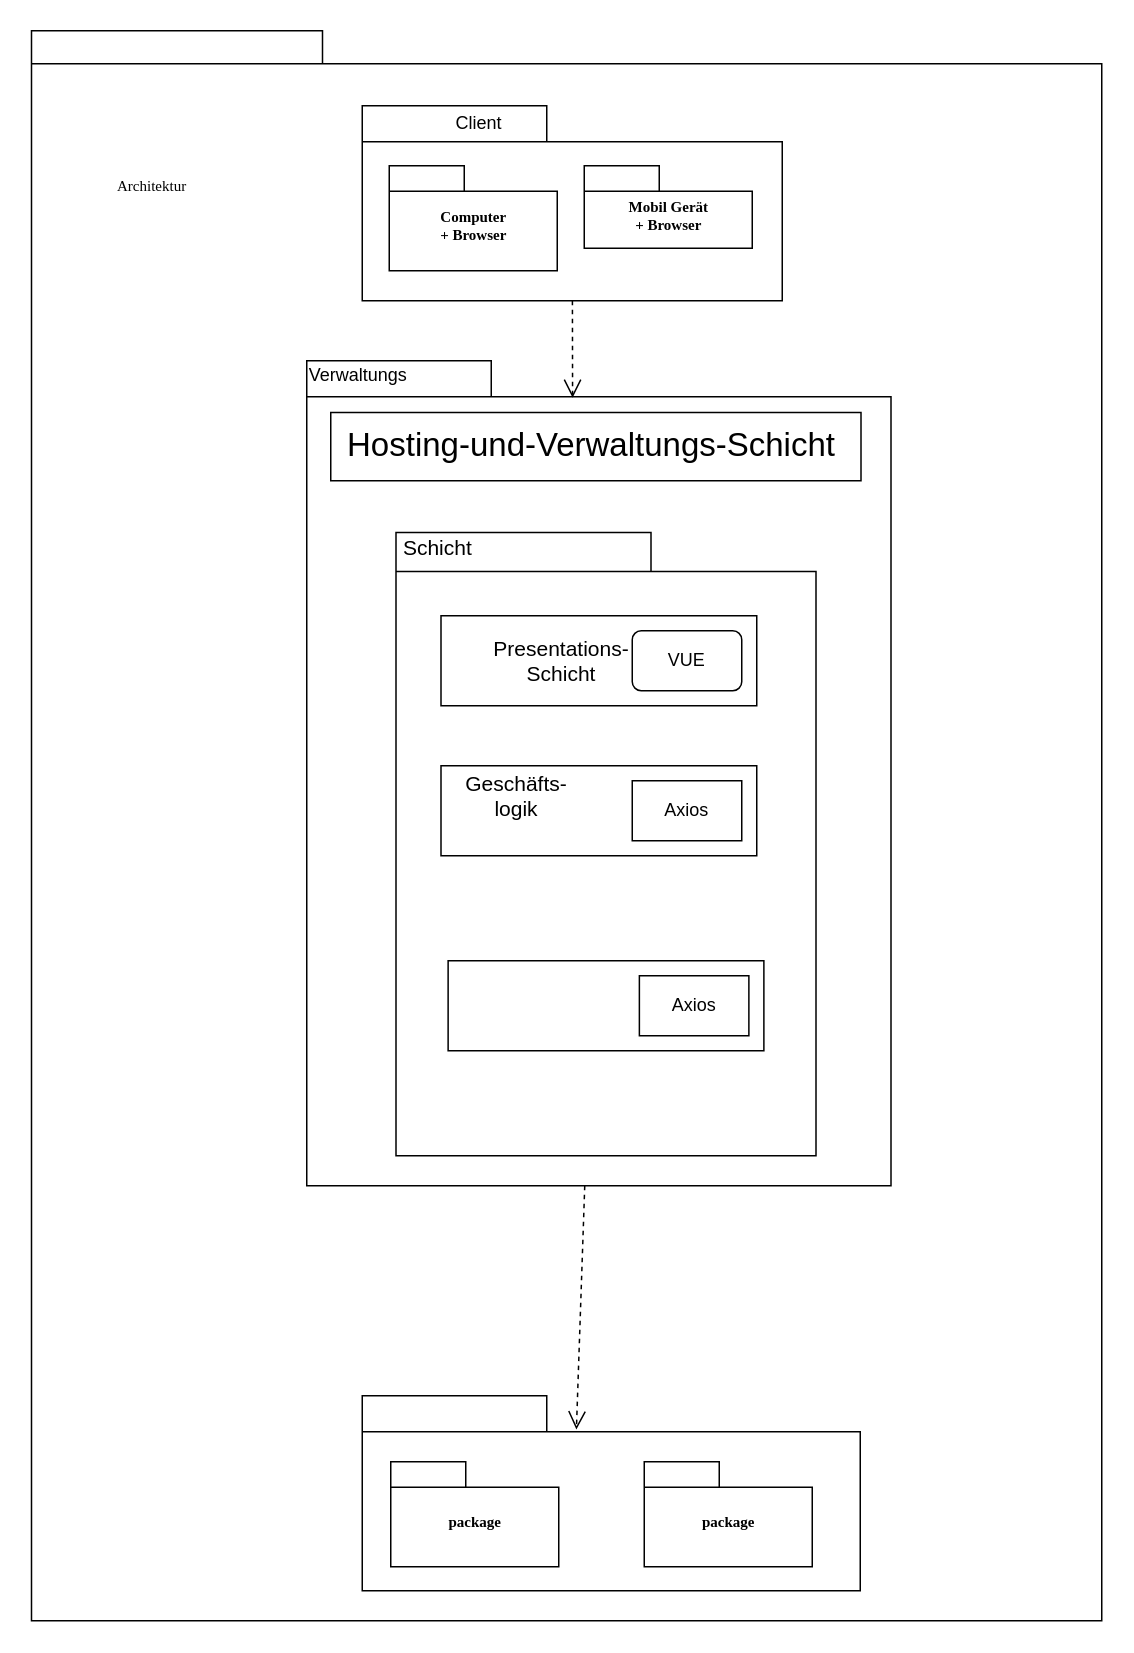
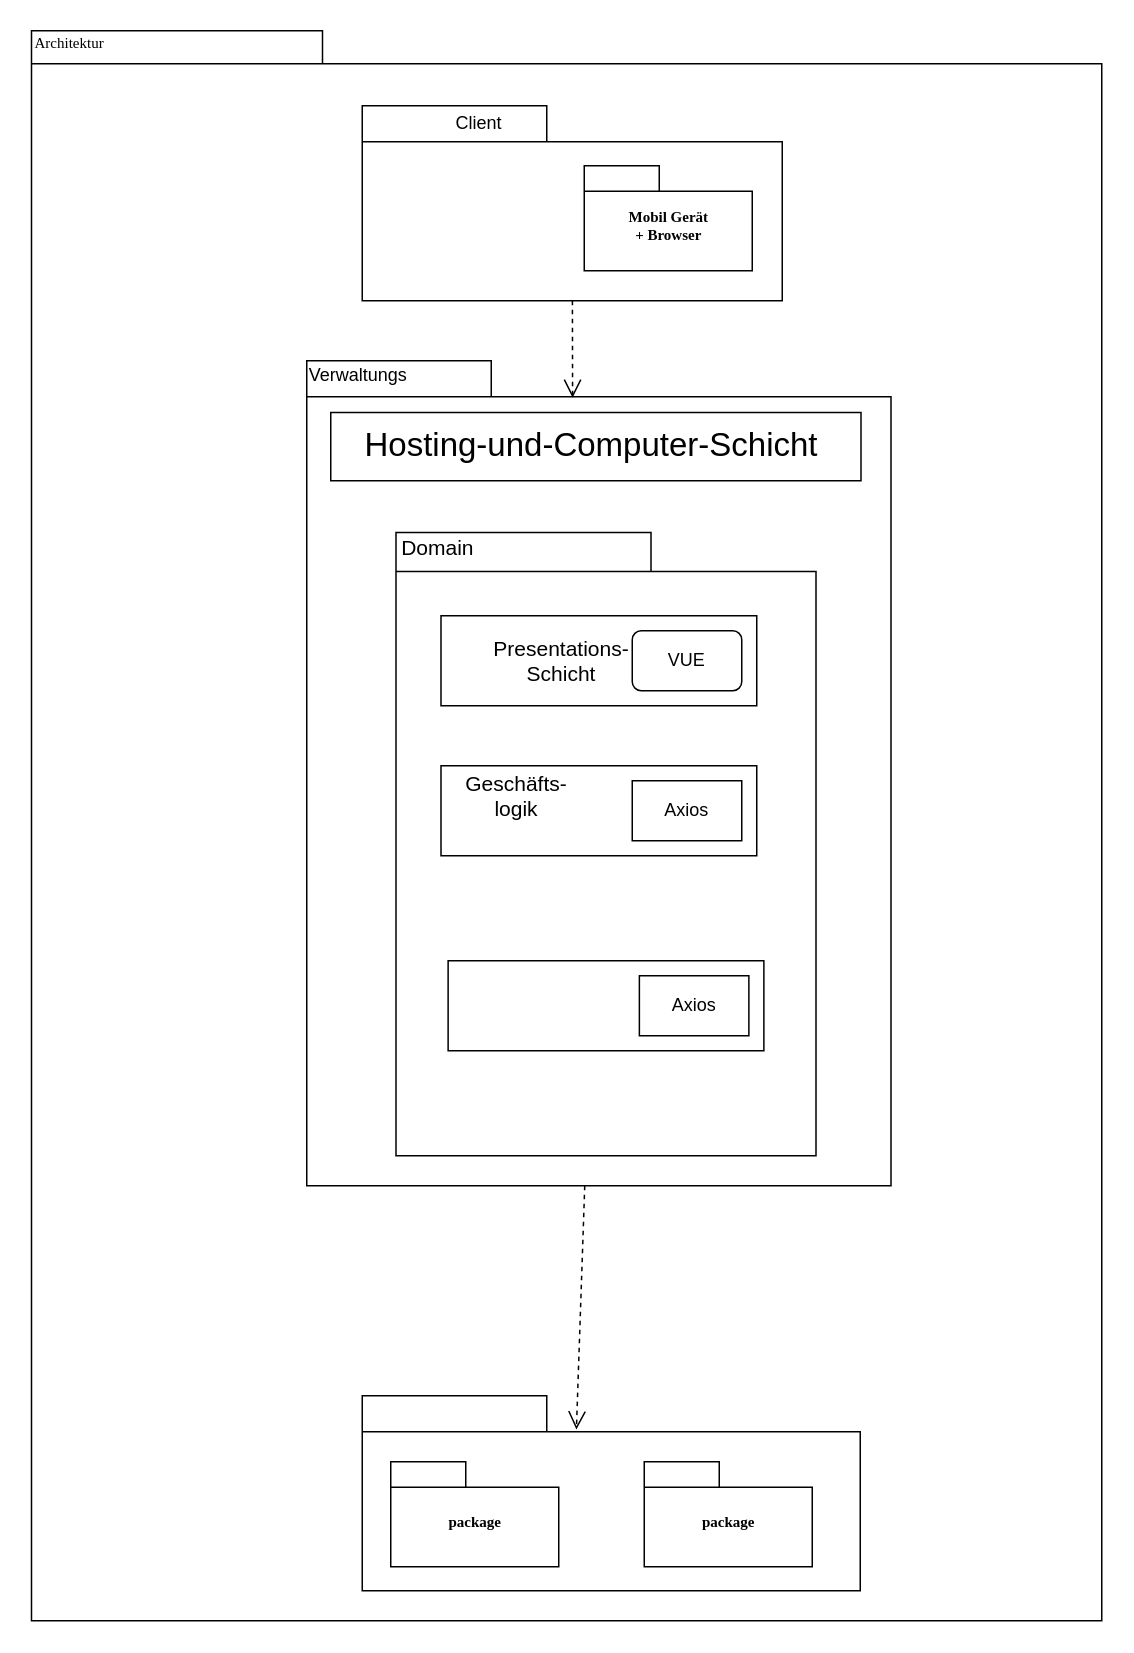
- <mxCell id="14" value="Architektur" style="text;html=1;align=left;verticalAlign=top;spacingTop=-4;fontSize=10;fontFamily=Verdana" parent="1" vertex="1"><mxGeometry x="75.5" y="115" width="130" height="20" as="geometry" /></mxCell>
+ <mxCell id="14" value="Architektur" style="text;html=1;align=left;verticalAlign=top;spacingTop=-4;fontSize=10;fontFamily=Verdana" parent="1" vertex="1"><mxGeometry x="20.5" y="20" width="130" height="20" as="geometry" /></mxCell>
- <mxCell id="6" value="Mobil Gerät&lt;br&gt;+ Browser" style="shape=folder;fontStyle=1;spacingTop=10;tabWidth=50;tabHeight=17;tabPosition=left;html=1;rounded=0;shadow=0;comic=0;labelBackgroundColor=none;strokeWidth=1;fontFamily=Verdana;fontSize=10;align=center;" parent="3" vertex="1"><mxGeometry x="148" y="40" width="112" height="55" as="geometry" /></mxCell>
+ <mxCell id="6" value="Mobil Gerät&lt;br&gt;+ Browser" style="shape=folder;fontStyle=1;spacingTop=10;tabWidth=50;tabHeight=17;tabPosition=left;html=1;rounded=0;shadow=0;comic=0;labelBackgroundColor=none;strokeWidth=1;fontFamily=Verdana;fontSize=10;align=center;" parent="3" vertex="1"><mxGeometry x="148" y="40" width="112" height="70" as="geometry" /></mxCell>
- <mxCell id="5" value="Computer&lt;br&gt;+ Browser" style="shape=folder;fontStyle=1;spacingTop=10;tabWidth=50;tabHeight=17;tabPosition=left;html=1;rounded=0;shadow=0;comic=0;labelBackgroundColor=none;strokeWidth=1;fontFamily=Verdana;fontSize=10;align=center;" parent="3" vertex="1"><mxGeometry x="18" y="40" width="112" height="70" as="geometry" /></mxCell>
- <mxCell id="18" value="Hosting-und-Verwaltungs-Schicht" style="text;html=1;strokeColor=none;fillColor=none;align=center;verticalAlign=middle;whiteSpace=wrap;rounded=0;fontSize=22;" parent="1" vertex="1"><mxGeometry x="223.5" y="287.25" width="340" height="20" as="geometry" /></mxCell>
+ <mxCell id="18" value="Hosting-und-Computer-Schicht" style="text;html=1;strokeColor=none;fillColor=none;align=center;verticalAlign=middle;whiteSpace=wrap;rounded=0;fontSize=22;" parent="1" vertex="1"><mxGeometry x="223.5" y="287.25" width="340" height="20" as="geometry" /></mxCell>
- <mxCell id="19" value="Schicht&amp;nbsp;" style="text;html=1;strokeColor=none;fillColor=none;align=center;verticalAlign=middle;whiteSpace=wrap;rounded=0;fontSize=14;" parent="1" vertex="1"><mxGeometry x="233" y="354.5" width="120.5" height="20" as="geometry" /></mxCell>
+ <mxCell id="19" value="Domain&amp;nbsp;" style="text;html=1;strokeColor=none;fillColor=none;align=center;verticalAlign=middle;whiteSpace=wrap;rounded=0;fontSize=14;" parent="1" vertex="1"><mxGeometry x="233" y="354.5" width="120.5" height="20" as="geometry" /></mxCell>
